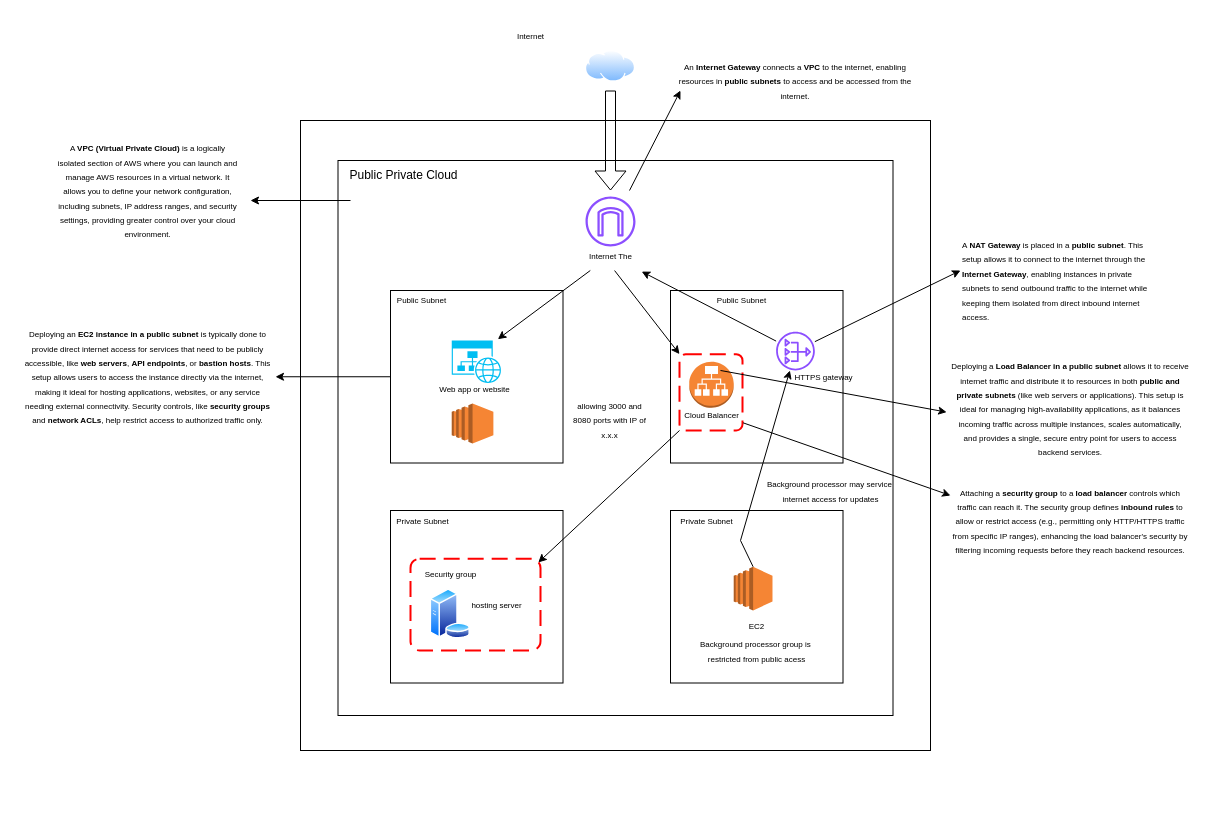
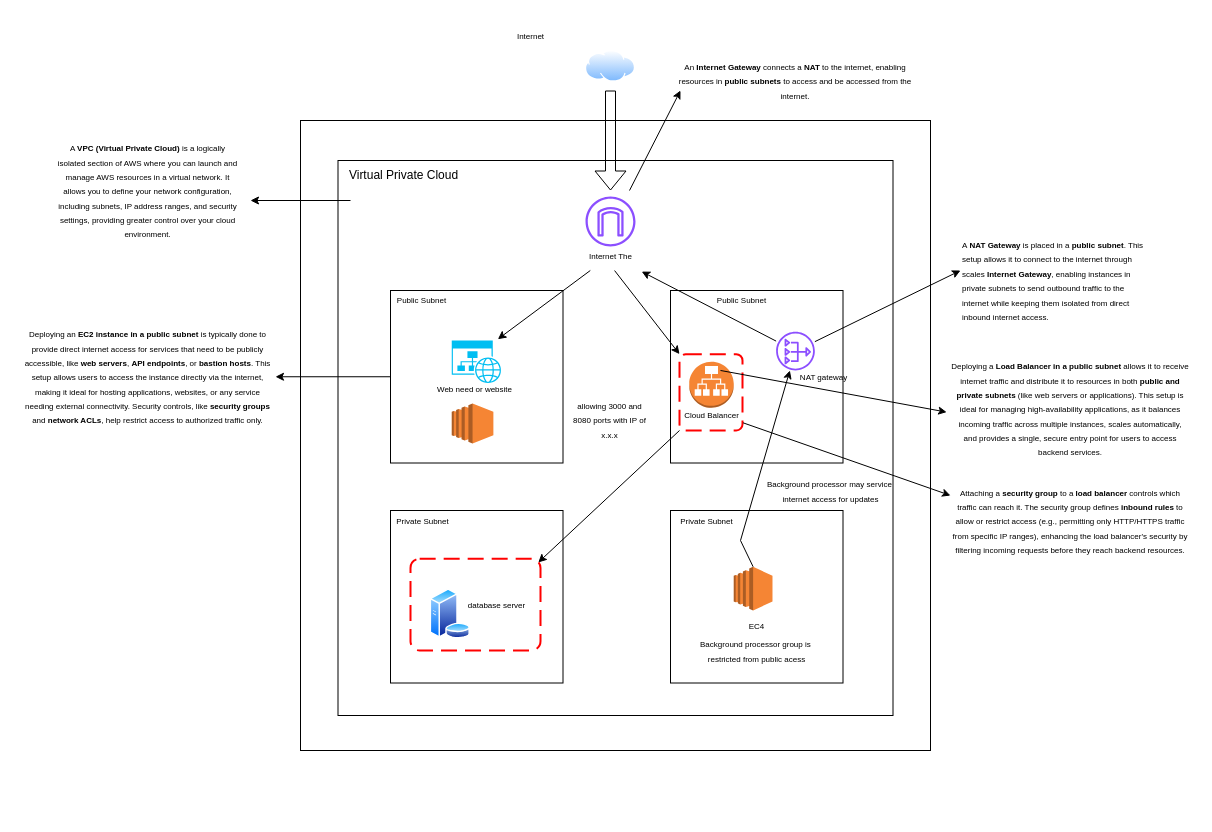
- <mxCell id="40" value="&lt;font style=&quot;font-size: 8px;&quot;&gt;An &lt;strong&gt;Internet Gateway&lt;/strong&gt; connects a &lt;strong&gt;VPC&lt;/strong&gt; to the internet, enabling resources in &lt;strong&gt;public subnets&lt;/strong&gt; to access and be accessed from the internet.&lt;/font&gt;" style="text;html=1;align=center;verticalAlign=middle;whiteSpace=wrap;rounded=0;" parent="1" vertex="1"><mxGeometry x="664.99" y="60" width="260" height="40" as="geometry" /></mxCell>
+ <mxCell id="40" value="&lt;font style=&quot;font-size: 8px;&quot;&gt;An &lt;strong&gt;Internet Gateway&lt;/strong&gt; connects a &lt;strong&gt;NAT&lt;/strong&gt; to the internet, enabling resources in &lt;strong&gt;public subnets&lt;/strong&gt; to access and be accessed from the internet.&lt;/font&gt;" style="text;html=1;align=center;verticalAlign=middle;whiteSpace=wrap;rounded=0;" parent="1" vertex="1"><mxGeometry x="664.99" y="60" width="260" height="40" as="geometry" /></mxCell>
- <mxCell id="5" value="Public Private Cloud" style="text;html=1;align=center;verticalAlign=middle;resizable=0;points=[];autosize=1;strokeColor=none;fillColor=none;" parent="1" vertex="1"><mxGeometry x="337.5" y="160" width="130" height="30" as="geometry" /></mxCell>
+ <mxCell id="5" value="Virtual Private Cloud" style="text;html=1;align=center;verticalAlign=middle;resizable=0;points=[];autosize=1;strokeColor=none;fillColor=none;" parent="1" vertex="1"><mxGeometry x="337.5" y="160" width="130" height="30" as="geometry" /></mxCell>
- <mxCell id="42" value="&lt;font style=&quot;font-size: 8px;&quot;&gt;A&amp;nbsp;&lt;strong&gt;NAT Gateway&lt;/strong&gt; is placed in a &lt;strong&gt;public subnet&lt;/strong&gt;. This setup allows it to connect to the internet through the &lt;strong&gt;Internet Gateway&lt;/strong&gt;, enabling instances in private subnets to send outbound traffic to the internet while keeping them isolated from direct inbound internet access.&lt;/font&gt;" style="text;whiteSpace=wrap;html=1;" parent="1" vertex="1"><mxGeometry x="960" y="230" width="190" height="110" as="geometry" /></mxCell>
+ <mxCell id="42" value="&lt;font style=&quot;font-size: 8px;&quot;&gt;A&amp;nbsp;&lt;strong&gt;NAT Gateway&lt;/strong&gt; is placed in a &lt;strong&gt;public subnet&lt;/strong&gt;. This setup allows it to connect to the internet through scales &lt;strong&gt;Internet Gateway&lt;/strong&gt;, enabling instances in private subnets to send outbound traffic to the internet while keeping them isolated from direct inbound internet access.&lt;/font&gt;" style="text;whiteSpace=wrap;html=1;" parent="1" vertex="1"><mxGeometry x="960" y="230" width="190" height="110" as="geometry" /></mxCell>
- <mxCell id="18" value="&lt;font style=&quot;font-size: 8px;&quot;&gt;HTTPS gateway&lt;/font&gt;" style="text;html=1;align=center;verticalAlign=middle;resizable=0;points=[];autosize=1;strokeColor=none;fillColor=none;" parent="1" vertex="1"><mxGeometry x="787.5" y="361.25" width="70" height="30" as="geometry" /></mxCell>
+ <mxCell id="18" value="&lt;font style=&quot;font-size: 8px;&quot;&gt;NAT gateway&lt;/font&gt;" style="text;html=1;align=center;verticalAlign=middle;resizable=0;points=[];autosize=1;strokeColor=none;fillColor=none;" parent="1" vertex="1"><mxGeometry x="787.5" y="361.25" width="70" height="30" as="geometry" /></mxCell>
- <mxCell id="28" value="&lt;span style=&quot;font-size: 8px;&quot;&gt;Web app or website&lt;/span&gt;" style="text;html=1;align=center;verticalAlign=middle;resizable=0;points=[];autosize=1;strokeColor=none;fillColor=none;" parent="1" vertex="1"><mxGeometry x="429.25" y="373" width="90" height="30" as="geometry" /></mxCell>
+ <mxCell id="28" value="&lt;span style=&quot;font-size: 8px;&quot;&gt;Web need or website&lt;/span&gt;" style="text;html=1;align=center;verticalAlign=middle;resizable=0;points=[];autosize=1;strokeColor=none;fillColor=none;" parent="1" vertex="1"><mxGeometry x="429.25" y="373" width="90" height="30" as="geometry" /></mxCell>
- <mxCell id="32" value="&lt;font style=&quot;font-size: 8px;&quot;&gt;Security group&lt;/font&gt;" style="text;html=1;align=center;verticalAlign=middle;resizable=0;points=[];autosize=1;strokeColor=none;fillColor=none;" parent="1" vertex="1"><mxGeometry x="410" y="558.26" width="80" height="30" as="geometry" /></mxCell>
- <mxCell id="37" value="&lt;span style=&quot;font-size: 8px;&quot;&gt;hosting server&lt;/span&gt;" style="text;html=1;align=center;verticalAlign=middle;resizable=0;points=[];autosize=1;strokeColor=none;fillColor=none;" parent="1" vertex="1"><mxGeometry x="456.26" y="589.13" width="80" height="30" as="geometry" /></mxCell>
+ <mxCell id="37" value="&lt;span style=&quot;font-size: 8px;&quot;&gt;database server&lt;/span&gt;" style="text;html=1;align=center;verticalAlign=middle;resizable=0;points=[];autosize=1;strokeColor=none;fillColor=none;" parent="1" vertex="1"><mxGeometry x="456.26" y="589.13" width="80" height="30" as="geometry" /></mxCell>
- <mxCell id="22" value="&lt;font style=&quot;font-size: 8px;&quot;&gt;EC2&lt;/font&gt;" style="text;html=1;align=center;verticalAlign=middle;resizable=0;points=[];autosize=1;strokeColor=none;fillColor=none;" parent="1" vertex="1"><mxGeometry x="735.61" y="610" width="40" height="30" as="geometry" /></mxCell>
+ <mxCell id="22" value="&lt;font style=&quot;font-size: 8px;&quot;&gt;EC4&lt;/font&gt;" style="text;html=1;align=center;verticalAlign=middle;resizable=0;points=[];autosize=1;strokeColor=none;fillColor=none;" parent="1" vertex="1"><mxGeometry x="735.61" y="610" width="40" height="30" as="geometry" /></mxCell>
